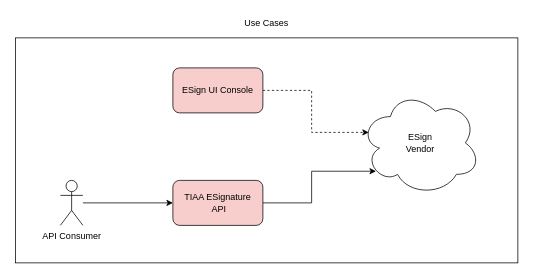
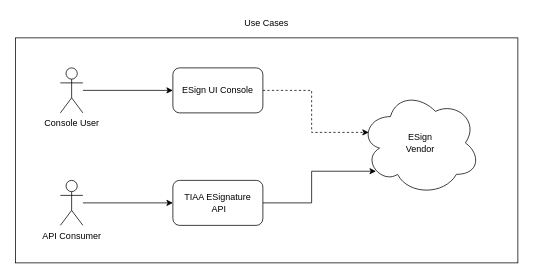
+ <mxCell id="5" value="Console User" style="shape=umlActor;verticalLabelPosition=bottom;verticalAlign=top;html=1;outlineConnect=0;" parent="1" vertex="1"><mxGeometry x="80" y="90" width="30" height="60" as="geometry" /></mxCell>
+ <mxCell id="4" style="edgeStyle=orthogonalEdgeStyle;rounded=0;orthogonalLoop=1;jettySize=auto;html=1;" parent="1" source="5" target="9" edge="1"><mxGeometry relative="1" as="geometry" /></mxCell>
- <mxCell id="9" value="ESign UI Console" style="rounded=1;whiteSpace=wrap;html=1;fillColor=#f8cecc;" parent="1" vertex="1"><mxGeometry x="230" y="90" width="120" height="60" as="geometry" /></mxCell>
+ <mxCell id="9" value="ESign UI Console" style="rounded=1;whiteSpace=wrap;html=1;" parent="1" vertex="1"><mxGeometry x="230" y="90" width="120" height="60" as="geometry" /></mxCell>
- <mxCell id="11" value="TIAA ESignature&lt;br&gt;&amp;nbsp;API" style="rounded=1;whiteSpace=wrap;html=1;fillColor=#f8cecc;" parent="1" vertex="1"><mxGeometry x="230" y="240" width="120" height="60" as="geometry" /></mxCell>
+ <mxCell id="11" value="TIAA ESignature&lt;br&gt;&amp;nbsp;API" style="rounded=1;whiteSpace=wrap;html=1;" parent="1" vertex="1"><mxGeometry x="230" y="240" width="120" height="60" as="geometry" /></mxCell>
